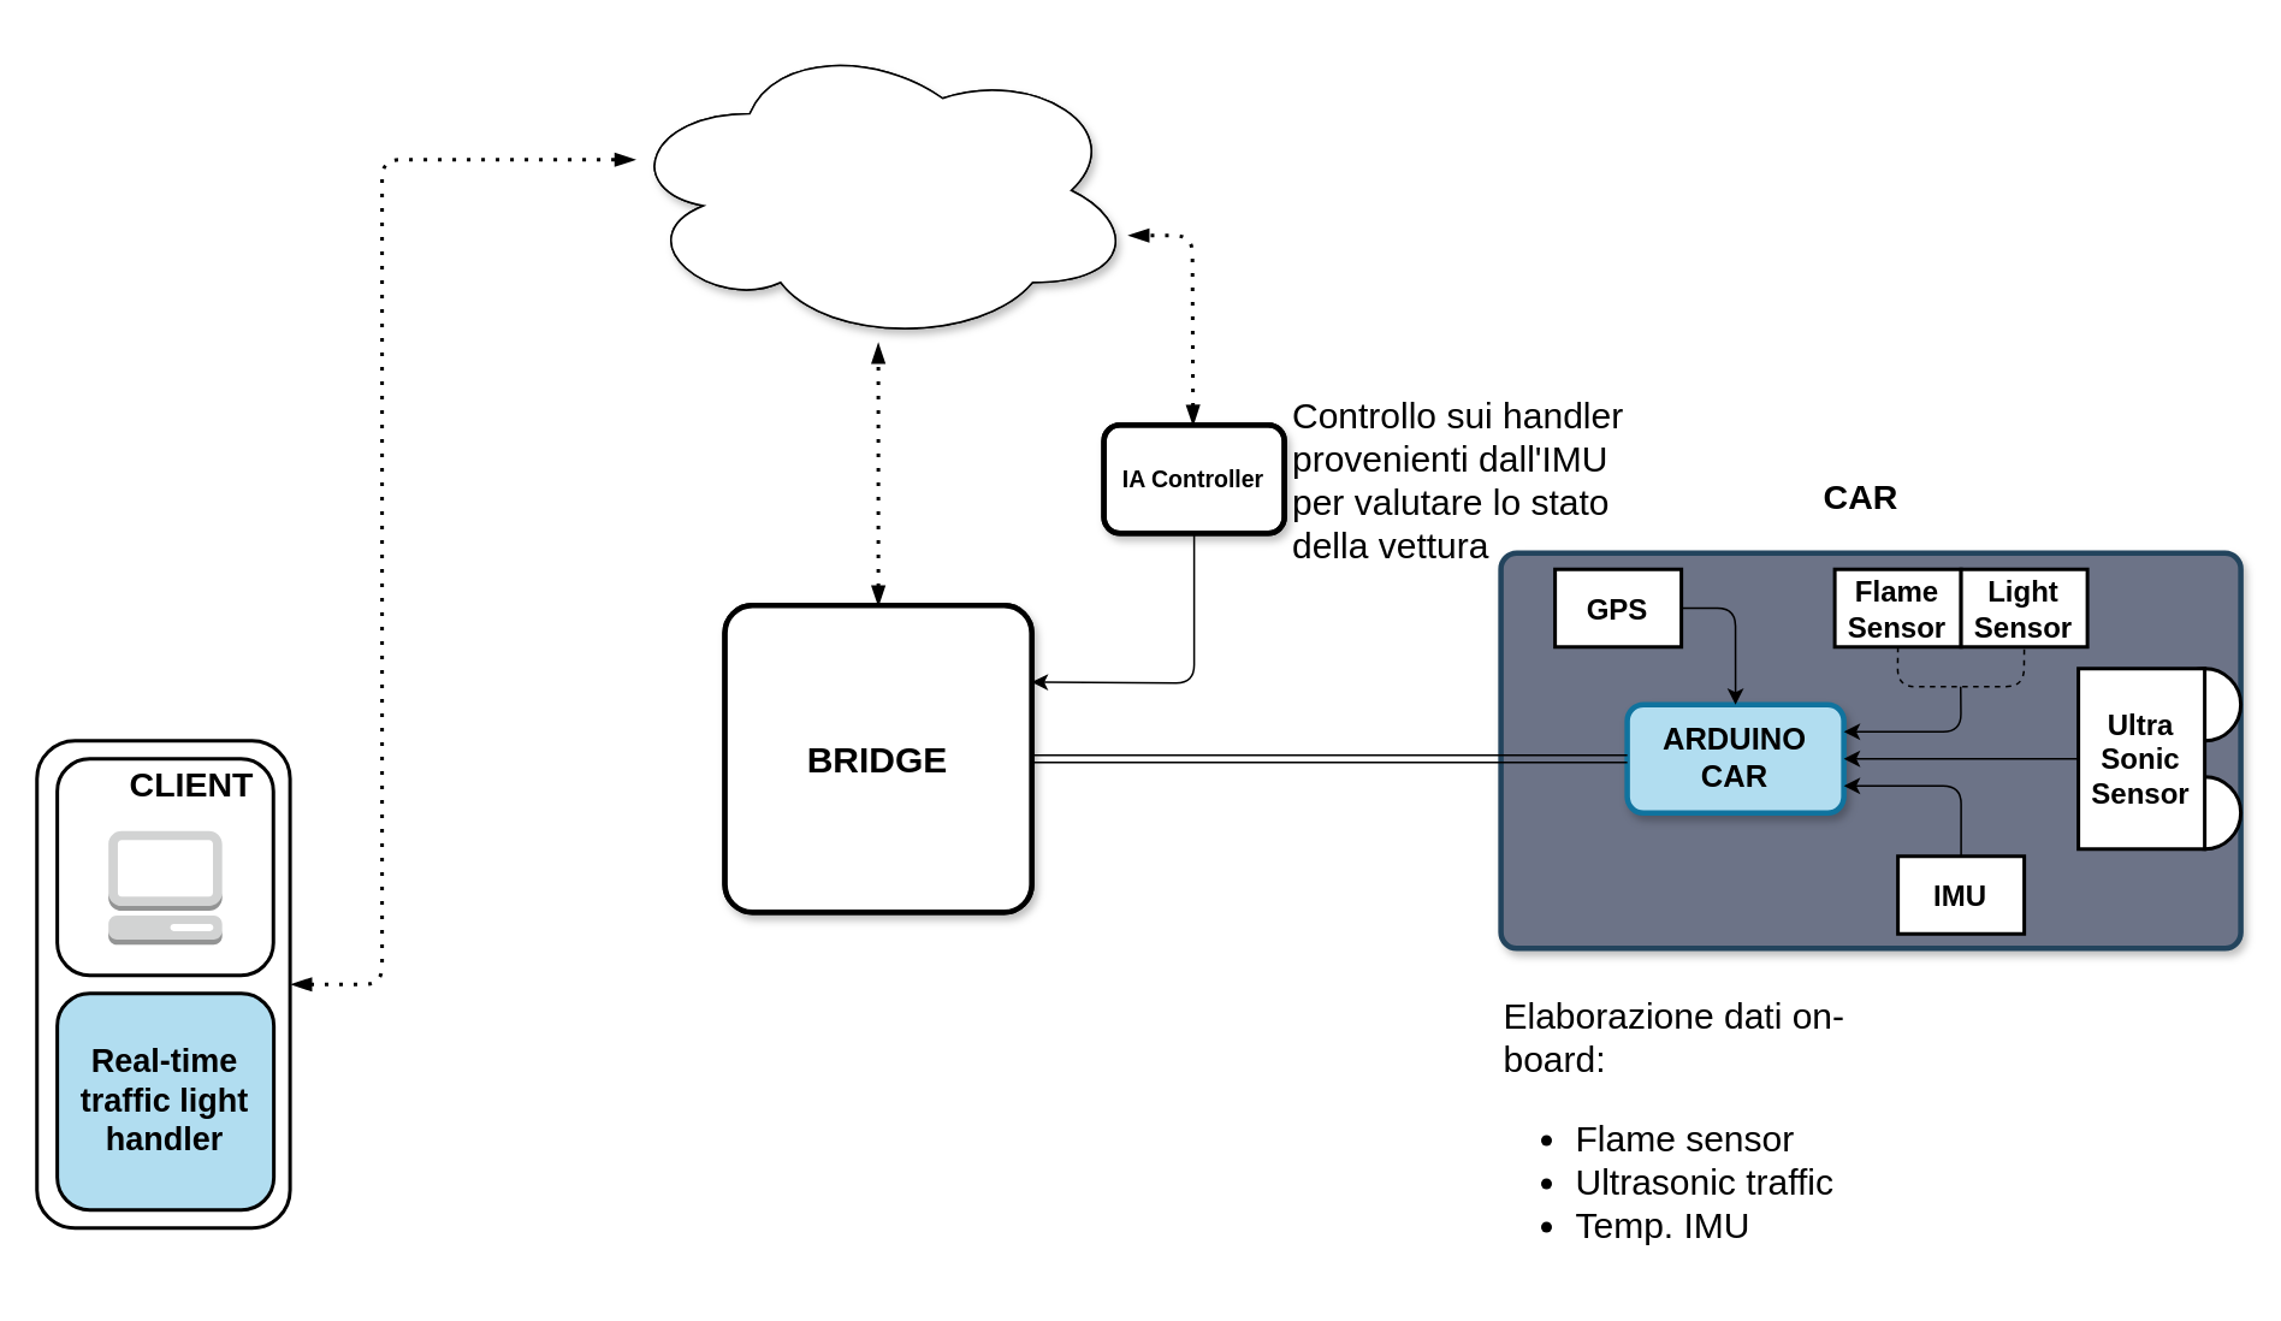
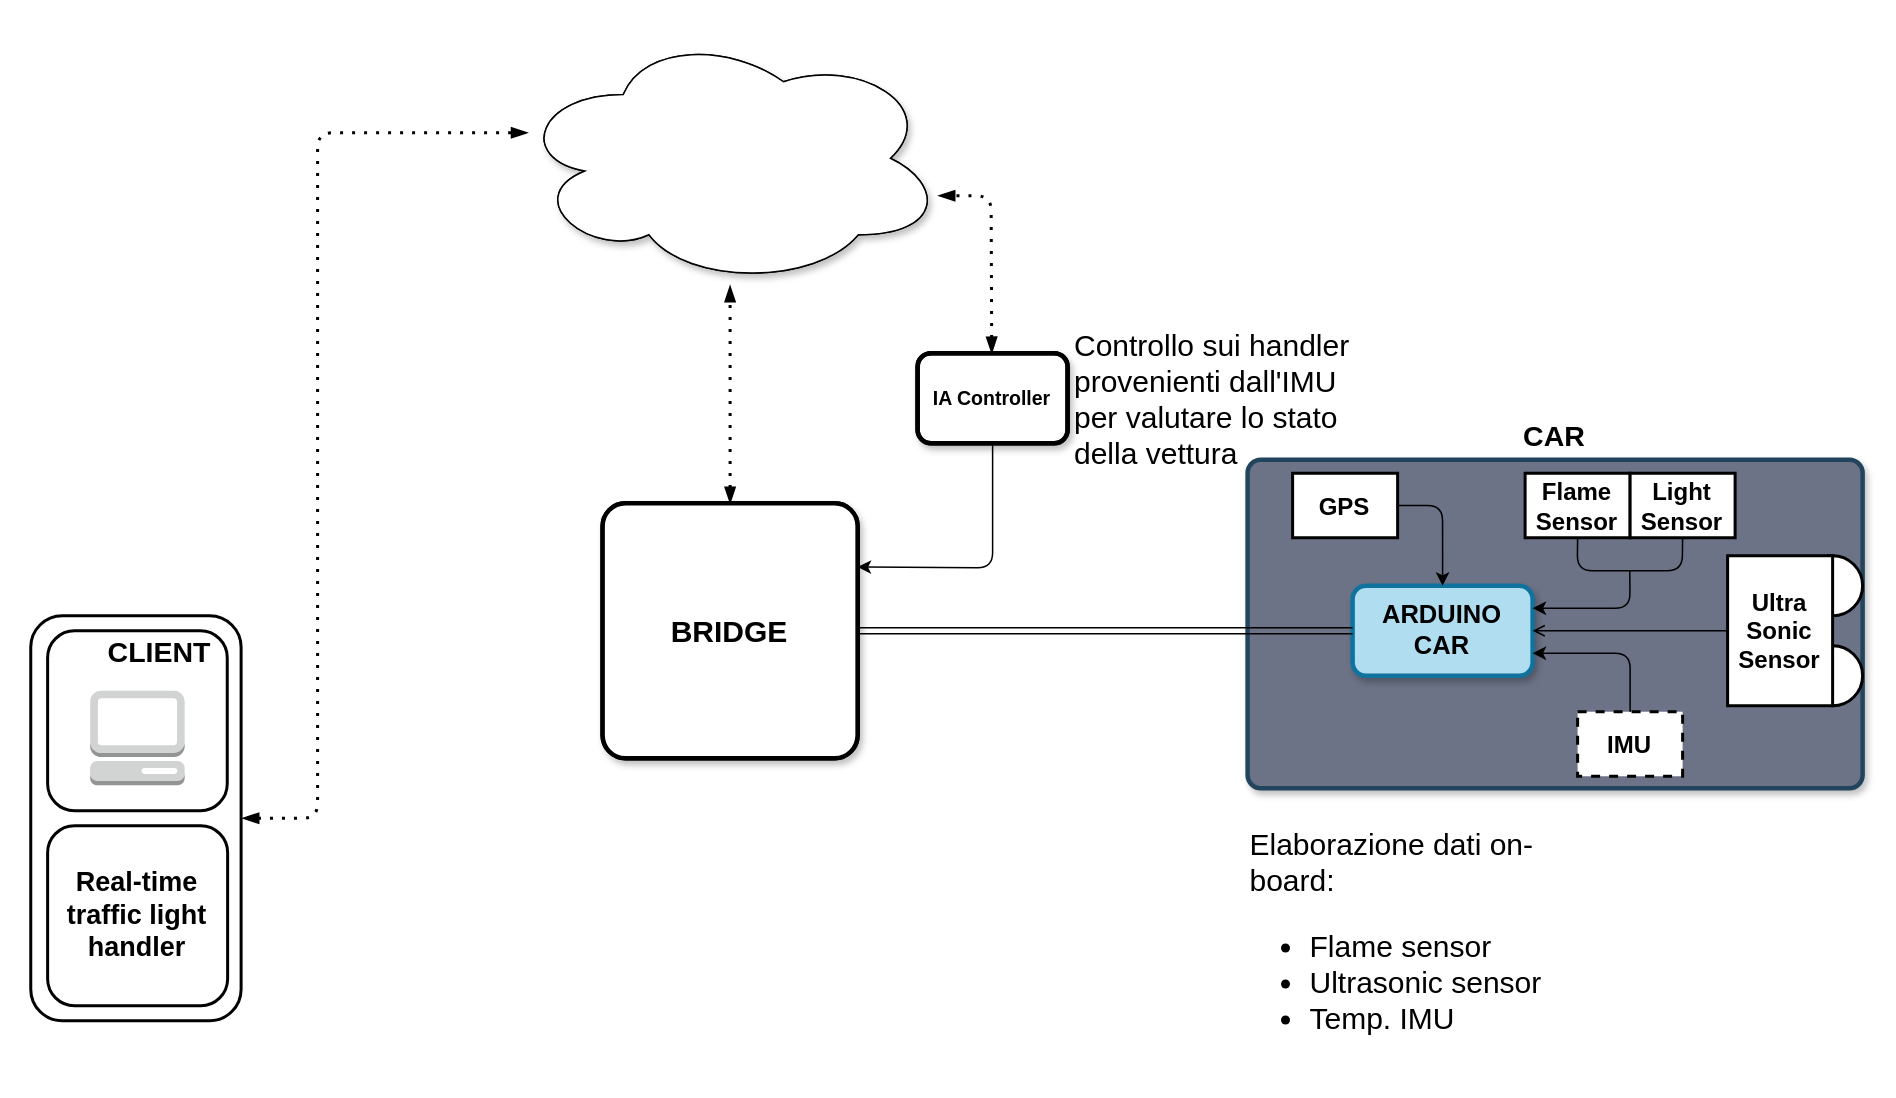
- <mxCell id="18" value="&lt;font style=&quot;font-size: 19px&quot;&gt;&lt;b&gt;CAR&lt;/b&gt;&lt;/font&gt;" style="text;html=1;strokeColor=none;fillColor=none;align=center;verticalAlign=middle;whiteSpace=wrap;rounded=0;" parent="1" vertex="1"><mxGeometry x="991.24" y="261" width="80" height="30" as="geometry" /></mxCell>
+ <mxCell id="18" value="&lt;font style=&quot;font-size: 19px&quot;&gt;&lt;b&gt;CAR&lt;/b&gt;&lt;/font&gt;" style="text;html=1;strokeColor=none;fillColor=none;align=center;verticalAlign=middle;whiteSpace=wrap;rounded=0;" parent="1" vertex="1"><mxGeometry x="996.24" y="276" width="80" height="30" as="geometry" /></mxCell>
- <mxCell id="34" value="" style="endArrow=none;html=1;entryX=0.5;entryY=1;entryDx=0;entryDy=0;exitX=0.5;exitY=1;exitDx=0;exitDy=0;dashed=1;" parent="1" source="19" target="33" edge="1"><mxGeometry width="50" height="50" relative="1" as="geometry"><mxPoint x="1050" y="370" as="sourcePoint" /><mxPoint x="670" y="380" as="targetPoint" /><Array as="points"><mxPoint x="1051" y="380" /><mxPoint x="1121" y="380" /></Array></mxGeometry></mxCell>
+ <mxCell id="34" value="" style="endArrow=none;html=1;entryX=0.5;entryY=1;entryDx=0;entryDy=0;exitX=0.5;exitY=1;exitDx=0;exitDy=0;" parent="1" source="19" target="33" edge="1"><mxGeometry width="50" height="50" relative="1" as="geometry"><mxPoint x="1050" y="370" as="sourcePoint" /><mxPoint x="670" y="380" as="targetPoint" /><Array as="points"><mxPoint x="1051" y="380" /><mxPoint x="1121" y="380" /></Array></mxGeometry></mxCell>
- <mxCell id="22" value="" style="endArrow=classic;html=1;entryX=1;entryY=0.5;entryDx=0;entryDy=0;" parent="1" source="26" target="6" edge="1"><mxGeometry width="50" height="50" relative="1" as="geometry"><mxPoint x="701.24" y="470" as="sourcePoint" /><mxPoint x="961.24" y="420" as="targetPoint" /></mxGeometry></mxCell>
+ <mxCell id="22" value="" style="endArrow=open;html=1;entryX=1;entryY=0.5;entryDx=0;entryDy=0;" parent="1" source="26" target="6" edge="1"><mxGeometry width="50" height="50" relative="1" as="geometry"><mxPoint x="701.24" y="470" as="sourcePoint" /><mxPoint x="961.24" y="420" as="targetPoint" /></mxGeometry></mxCell>
- <mxCell id="20" value="&lt;b&gt;&lt;font style=&quot;font-size: 16px&quot;&gt;IMU&lt;/font&gt;&lt;/b&gt;" style="rounded=0;whiteSpace=wrap;html=1;strokeWidth=2;fillColor=#ffffff;gradientColor=none;" parent="1" vertex="1"><mxGeometry x="1051.24" y="474" width="70" height="43" as="geometry" /></mxCell>
+ <mxCell id="20" value="&lt;b&gt;&lt;font style=&quot;font-size: 16px&quot;&gt;IMU&lt;/font&gt;&lt;/b&gt;" style="rounded=0;whiteSpace=wrap;html=1;strokeWidth=2;fillColor=#ffffff;gradientColor=none;dashed=1;" parent="1" vertex="1"><mxGeometry x="1051.24" y="474" width="70" height="43" as="geometry" /></mxCell>
- <mxCell id="28" value="&lt;font style=&quot;font-size: 18px&quot;&gt;&lt;b&gt;Real-time traffic light&lt;br&gt;&lt;/b&gt;&lt;b&gt;handler&lt;/b&gt;&lt;b&gt;&lt;br&gt;&lt;/b&gt;&lt;/font&gt;" style="rounded=1;whiteSpace=wrap;html=1;strokeWidth=2;fillColor=#b1ddf0;" parent="1" vertex="1"><mxGeometry x="31.25" y="550" width="120" height="120" as="geometry" /></mxCell>
+ <mxCell id="28" value="&lt;font style=&quot;font-size: 18px&quot;&gt;&lt;b&gt;Real-time traffic light&lt;br&gt;&lt;/b&gt;&lt;b&gt;handler&lt;/b&gt;&lt;b&gt;&lt;br&gt;&lt;/b&gt;&lt;/font&gt;" style="rounded=1;whiteSpace=wrap;html=1;strokeWidth=2;" parent="1" vertex="1"><mxGeometry x="31.25" y="550" width="120" height="120" as="geometry" /></mxCell>
- <mxCell id="30" value="&lt;font style=&quot;font-size: 20px&quot;&gt;Elaborazione dati on-board:&lt;br&gt;&lt;ul&gt;&lt;li&gt;&lt;font style=&quot;font-size: 20px&quot;&gt;Flame sensor&lt;/font&gt;&lt;/li&gt;&lt;li&gt;&lt;font style=&quot;font-size: 20px&quot;&gt;Ultrasonic traffic&lt;/font&gt;&lt;/li&gt;&lt;li&gt;&lt;font style=&quot;font-size: 20px&quot;&gt;Temp. IMU&lt;/font&gt;&lt;/li&gt;&lt;/ul&gt;&lt;/font&gt;" style="text;html=1;strokeColor=none;fillColor=none;align=left;verticalAlign=middle;whiteSpace=wrap;rounded=0;" parent="1" vertex="1"><mxGeometry x="831.24" y="550" width="200" height="160" as="geometry" /></mxCell>
+ <mxCell id="30" value="&lt;font style=&quot;font-size: 20px&quot;&gt;Elaborazione dati on-board:&lt;br&gt;&lt;ul&gt;&lt;li&gt;&lt;font style=&quot;font-size: 20px&quot;&gt;Flame sensor&lt;/font&gt;&lt;/li&gt;&lt;li&gt;&lt;font style=&quot;font-size: 20px&quot;&gt;Ultrasonic sensor&lt;/font&gt;&lt;/li&gt;&lt;li&gt;&lt;font style=&quot;font-size: 20px&quot;&gt;Temp. IMU&lt;/font&gt;&lt;/li&gt;&lt;/ul&gt;&lt;/font&gt;" style="text;html=1;strokeColor=none;fillColor=none;align=left;verticalAlign=middle;whiteSpace=wrap;rounded=0;" parent="1" vertex="1"><mxGeometry x="831.24" y="550" width="200" height="160" as="geometry" /></mxCell>
